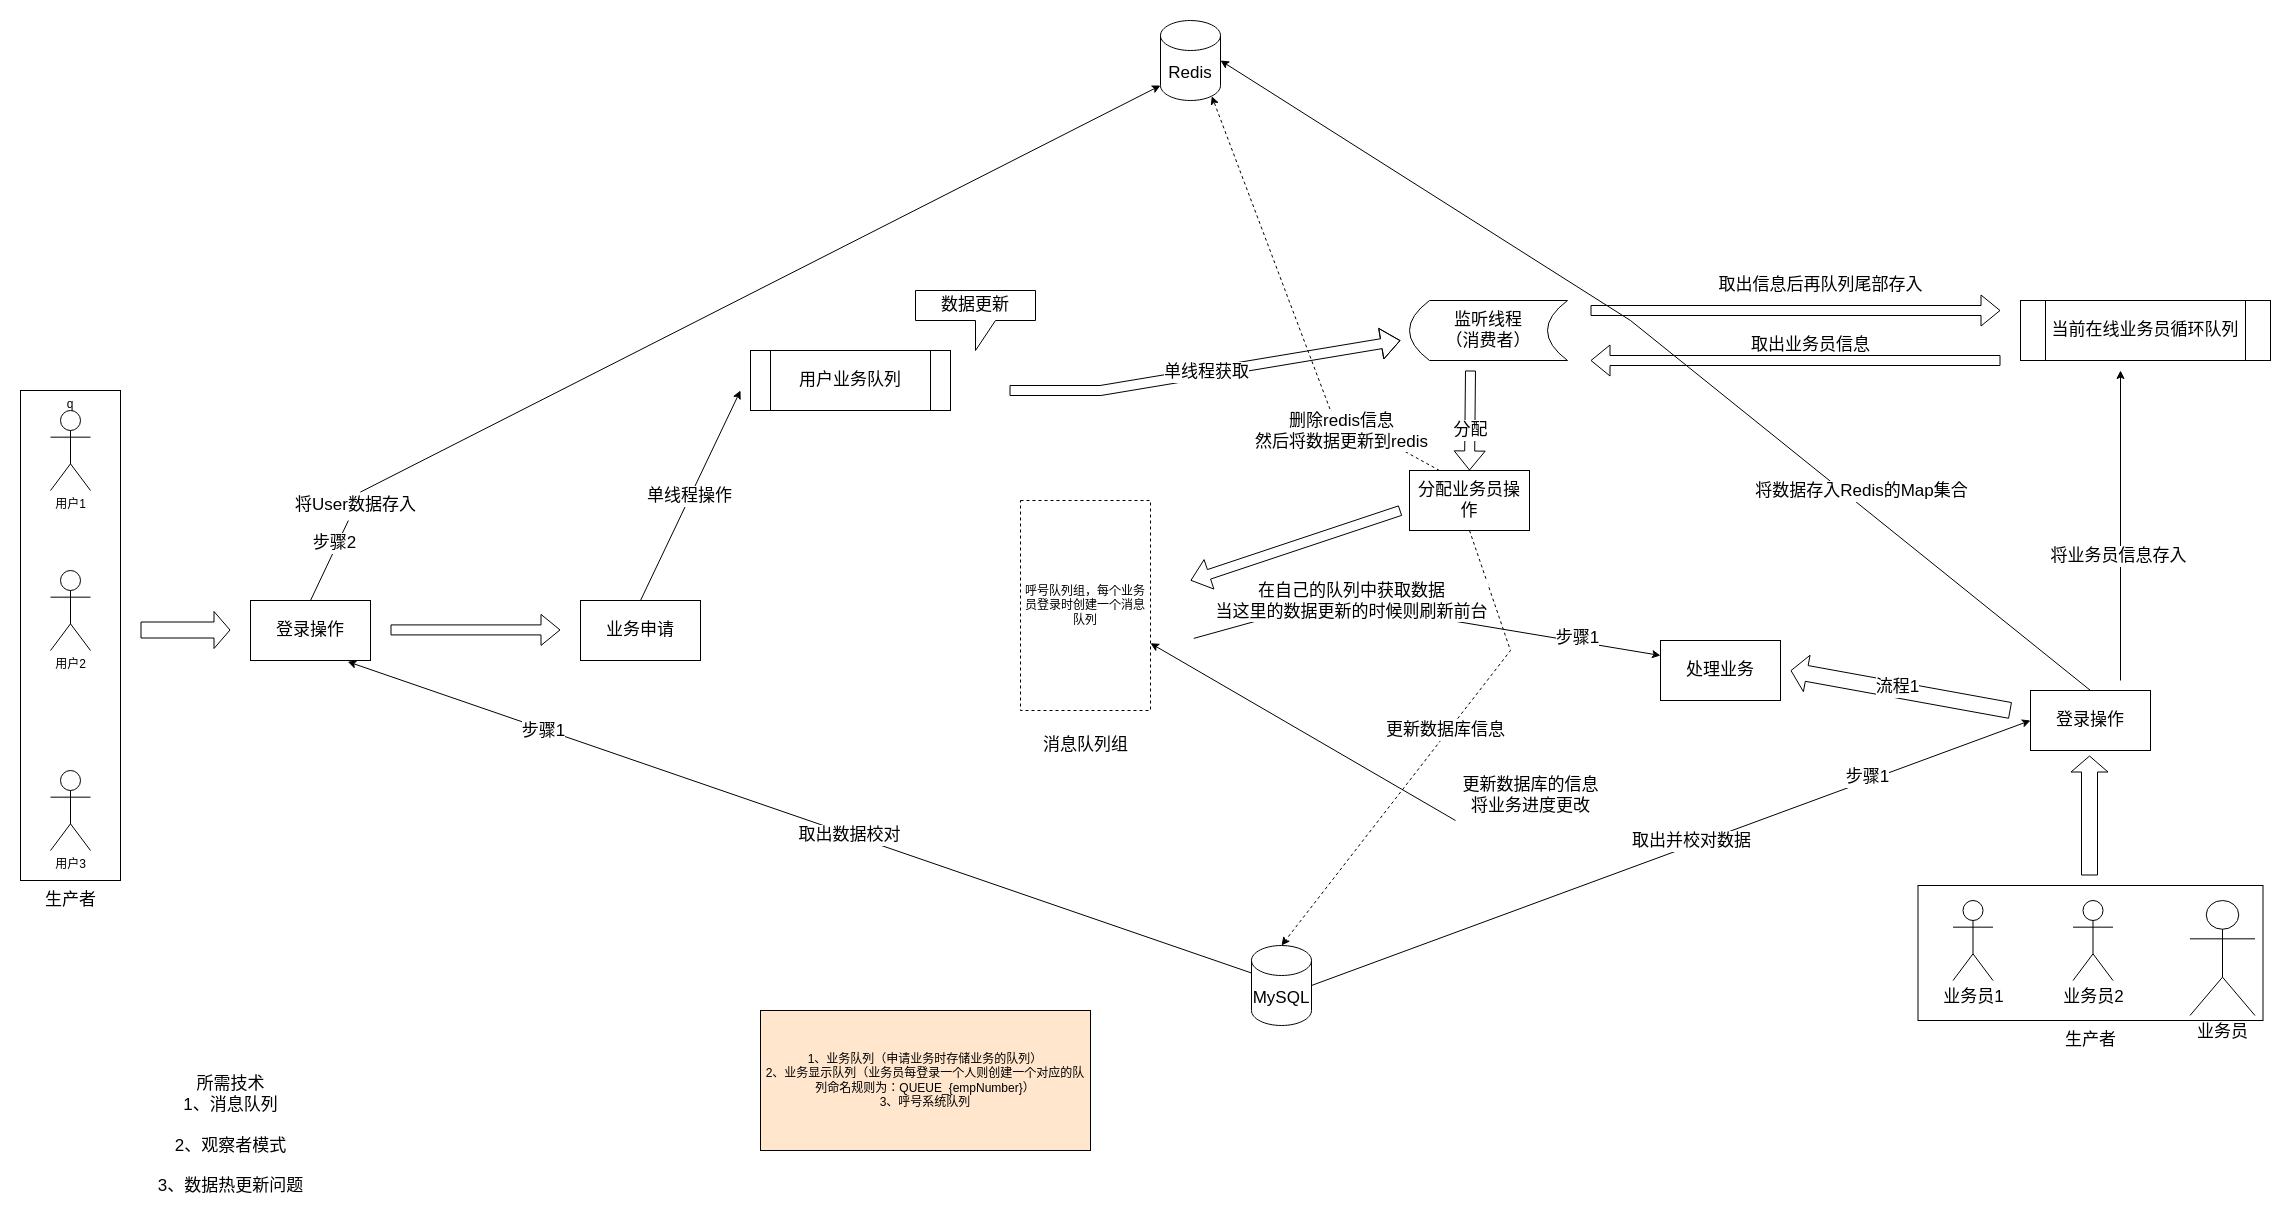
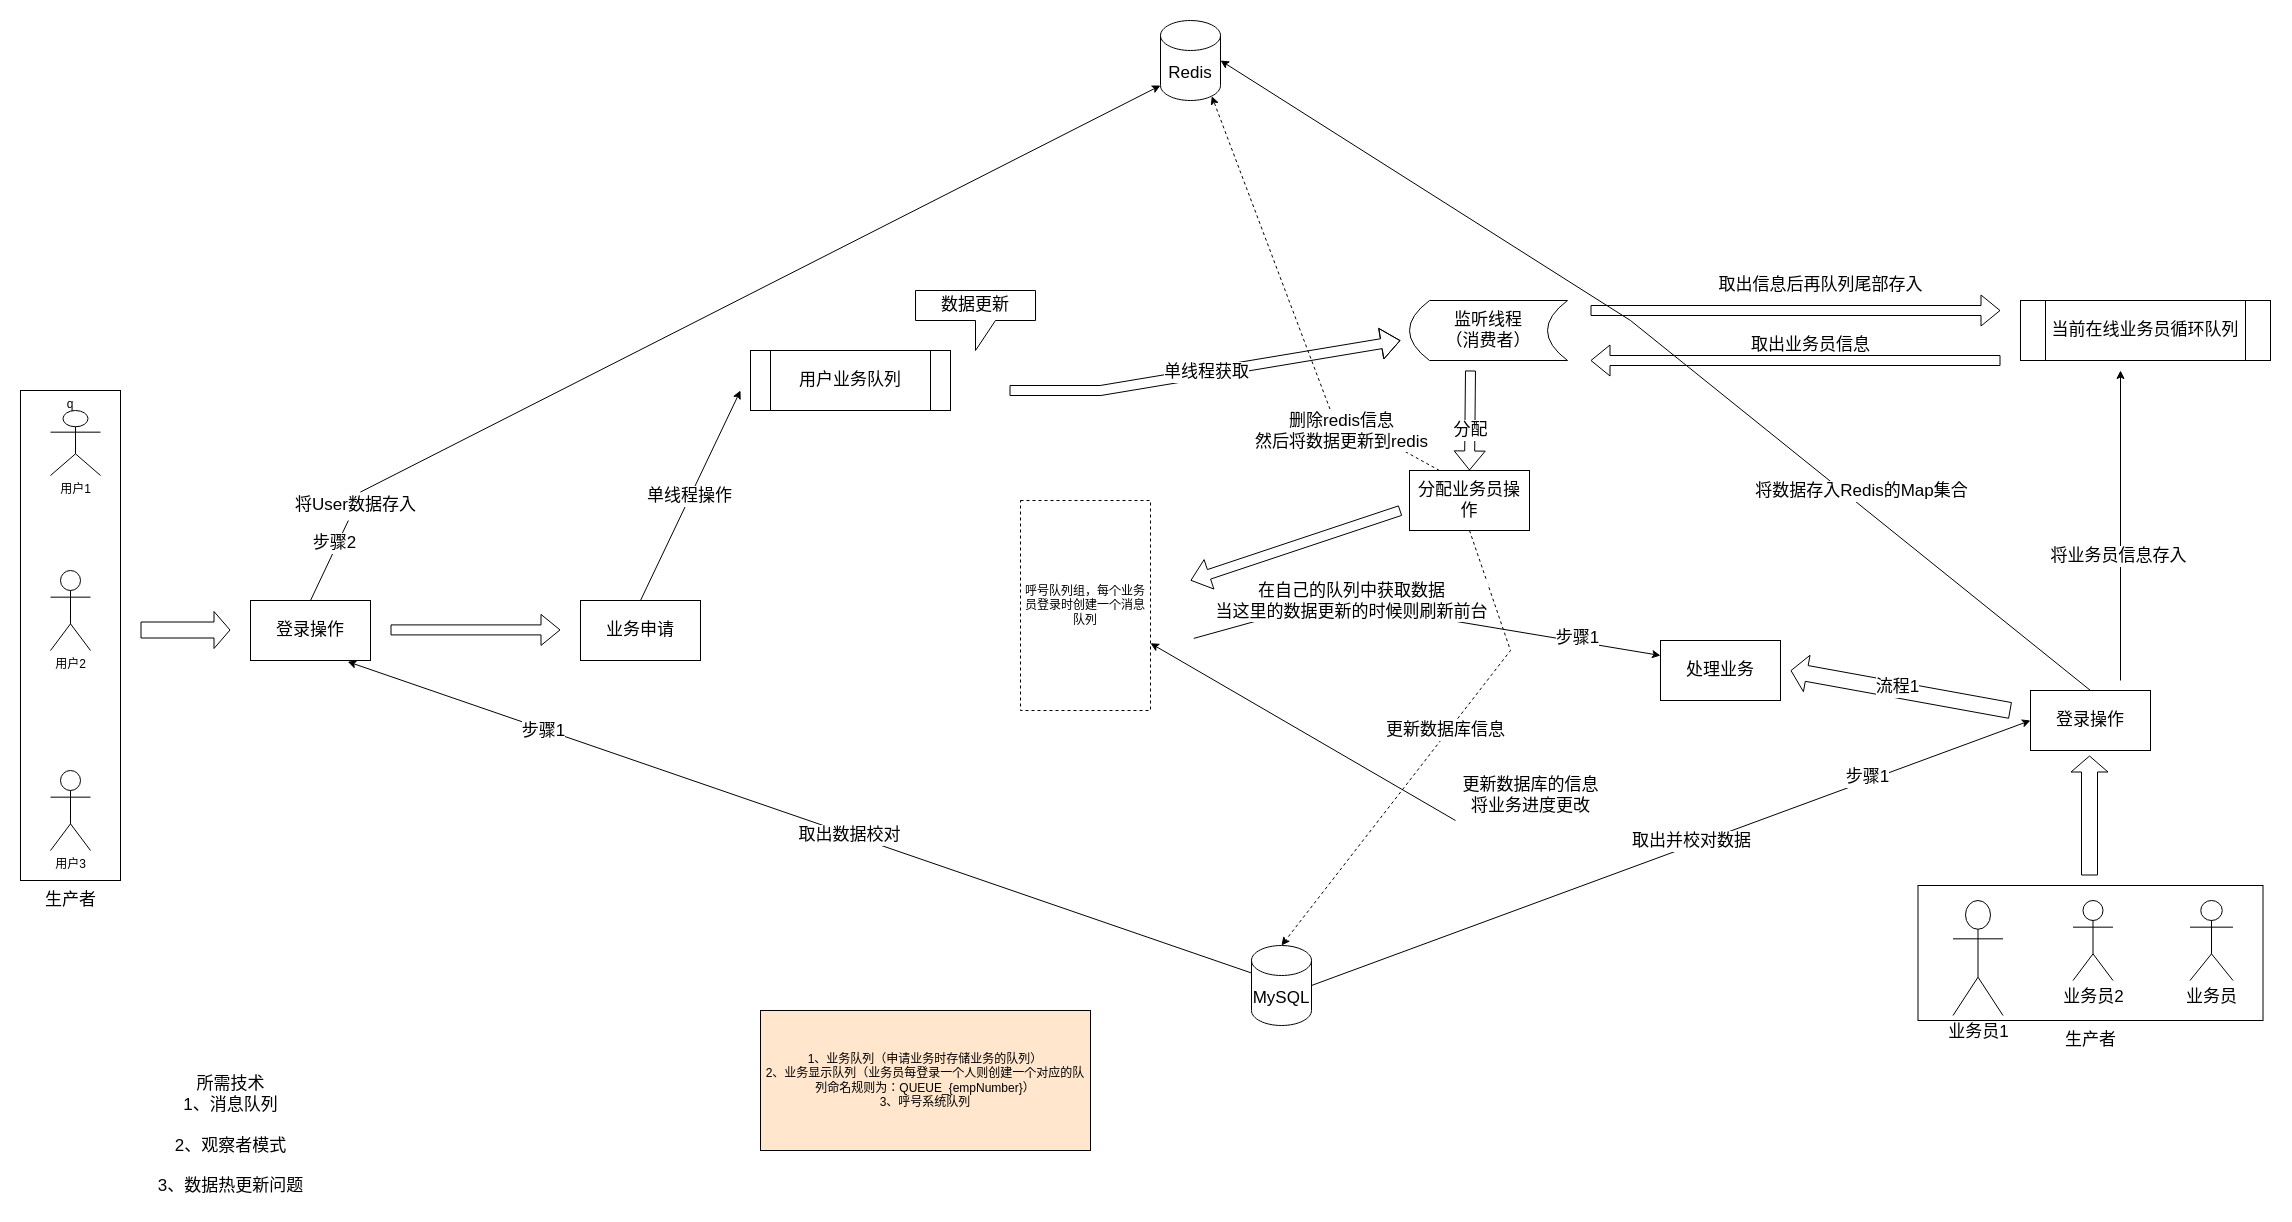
- <mxCell id="3" value="用户1" style="shape=umlActor;verticalLabelPosition=bottom;verticalAlign=top;html=1;outlineConnect=0;" parent="2" vertex="1"><mxGeometry x="30" y="20" width="40" height="80" as="geometry" /></mxCell>
+ <mxCell id="3" value="用户1" style="shape=umlActor;verticalLabelPosition=bottom;verticalAlign=top;html=1;outlineConnect=0;" parent="2" vertex="1"><mxGeometry x="30" y="20" width="50" height="65" as="geometry" /></mxCell>
- <mxCell id="53" value="消息队列组" style="text;html=1;align=center;verticalAlign=middle;resizable=0;points=[];autosize=1;strokeColor=none;fillColor=none;fontSize=17;" parent="1" vertex="1"><mxGeometry x="1035" y="730" width="100" height="30" as="geometry" /></mxCell>
- <mxCell id="31" value="业务员1" style="shape=umlActor;verticalLabelPosition=bottom;verticalAlign=top;html=1;outlineConnect=0;fontSize=17;fillColor=none;" parent="28" vertex="1"><mxGeometry x="35" y="15" width="40" height="80" as="geometry" /></mxCell>
+ <mxCell id="31" value="业务员1" style="shape=umlActor;verticalLabelPosition=bottom;verticalAlign=top;html=1;outlineConnect=0;fontSize=17;fillColor=none;" parent="28" vertex="1"><mxGeometry x="35" y="15" width="50" height="115" as="geometry" /></mxCell>
- <mxCell id="30" value="业务员&lt;br&gt;" style="shape=umlActor;verticalLabelPosition=bottom;verticalAlign=top;html=1;outlineConnect=0;fontSize=17;fillColor=none;" parent="28" vertex="1"><mxGeometry x="272" y="15" width="65" height="115" as="geometry" /></mxCell>
+ <mxCell id="30" value="业务员&lt;br&gt;" style="shape=umlActor;verticalLabelPosition=bottom;verticalAlign=top;html=1;outlineConnect=0;fontSize=17;fillColor=none;" parent="28" vertex="1"><mxGeometry x="272" y="15" width="43" height="80" as="geometry" /></mxCell>
